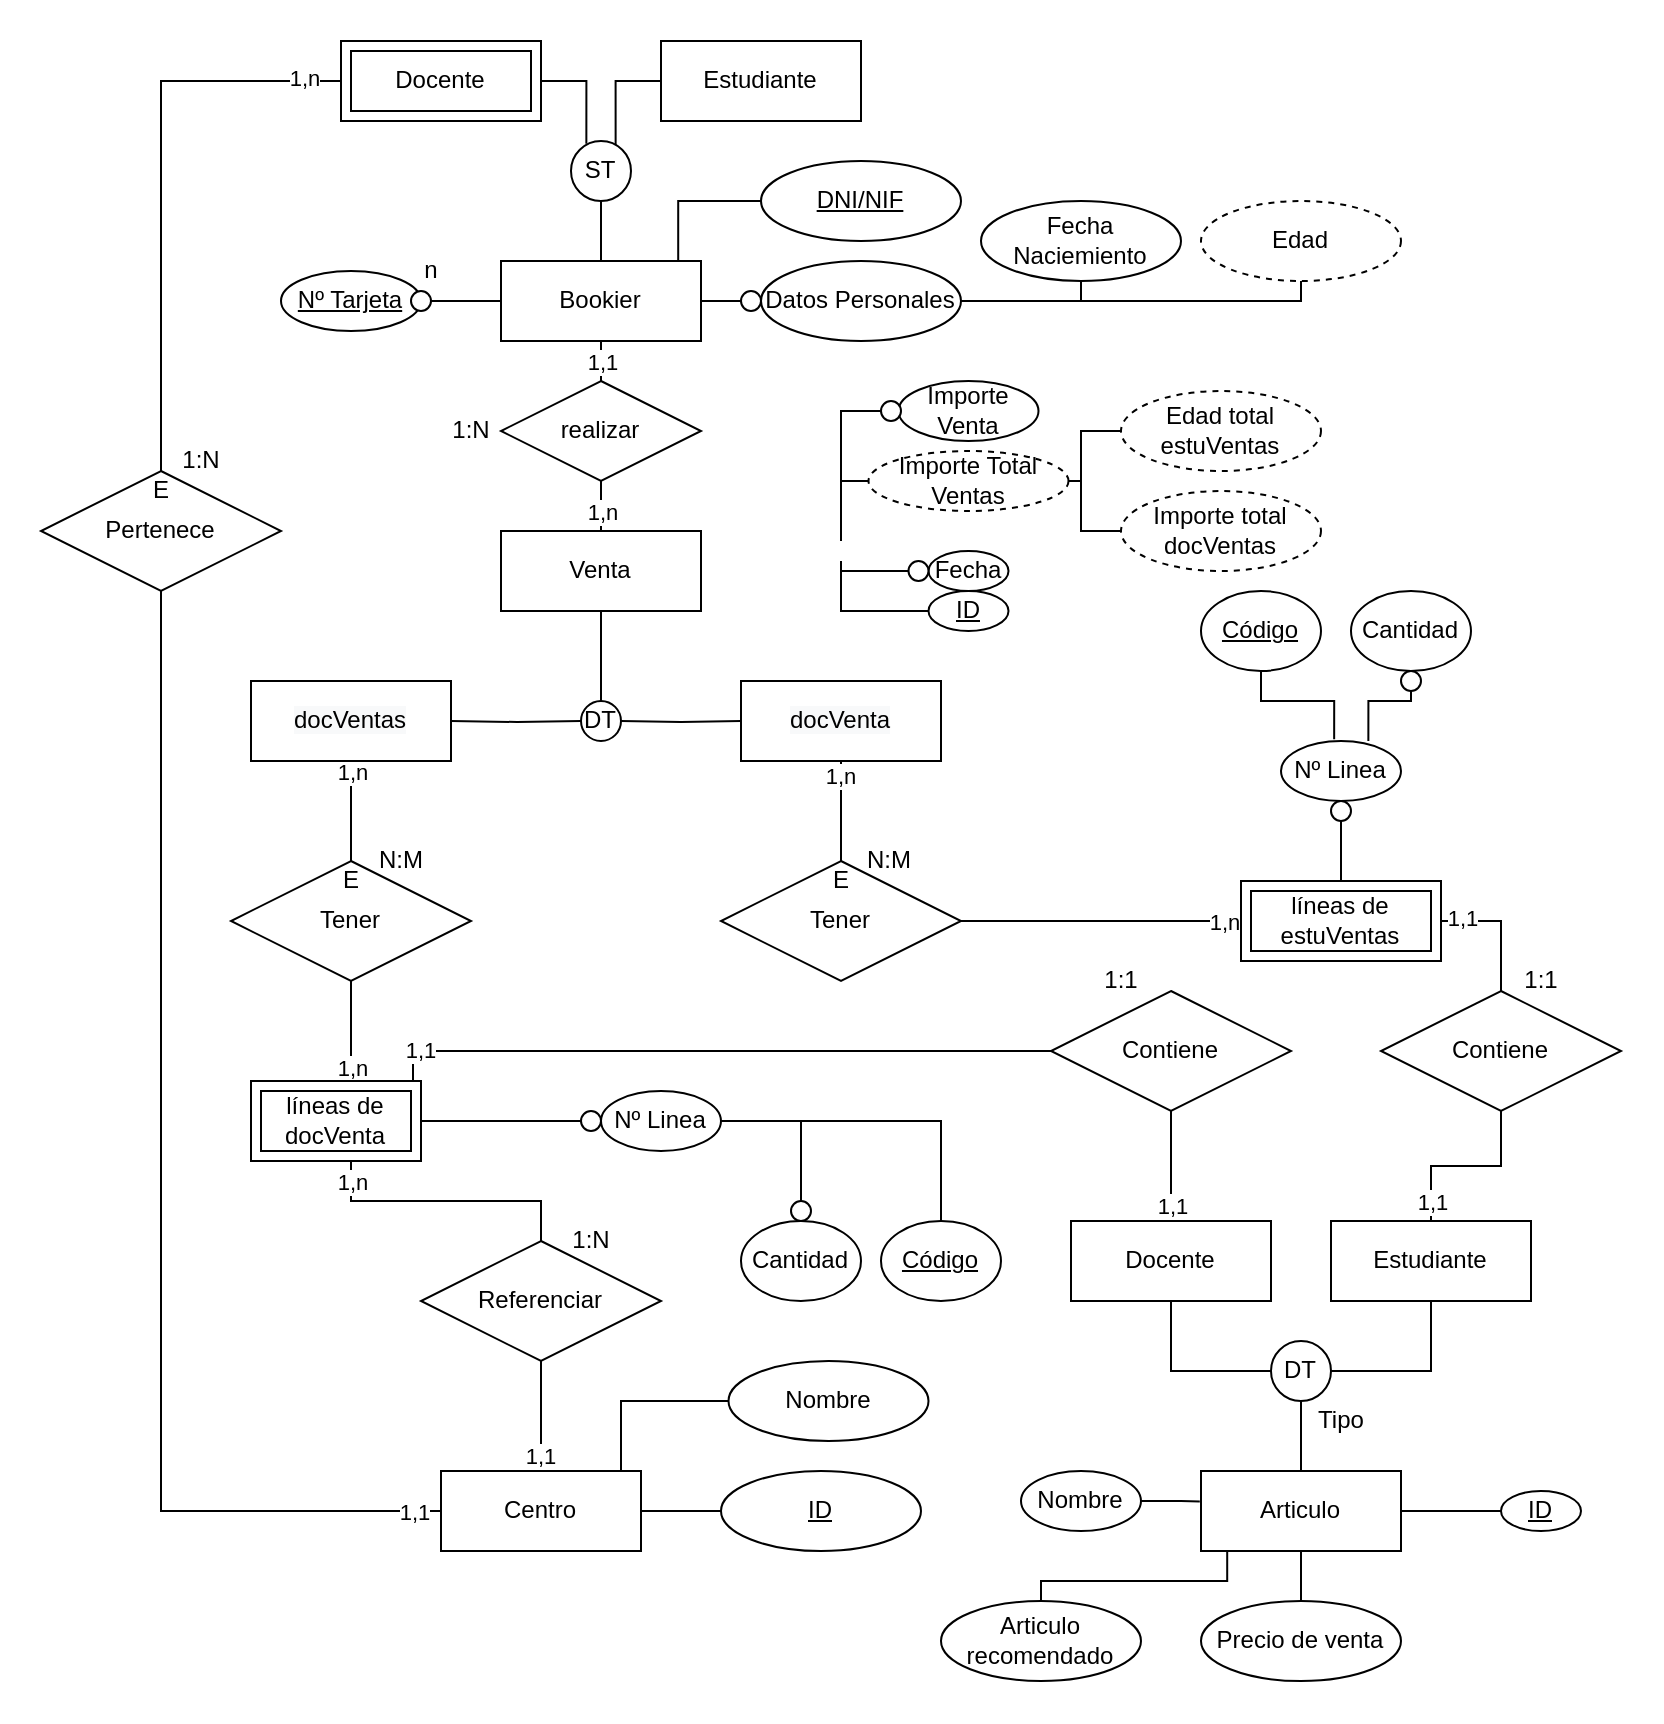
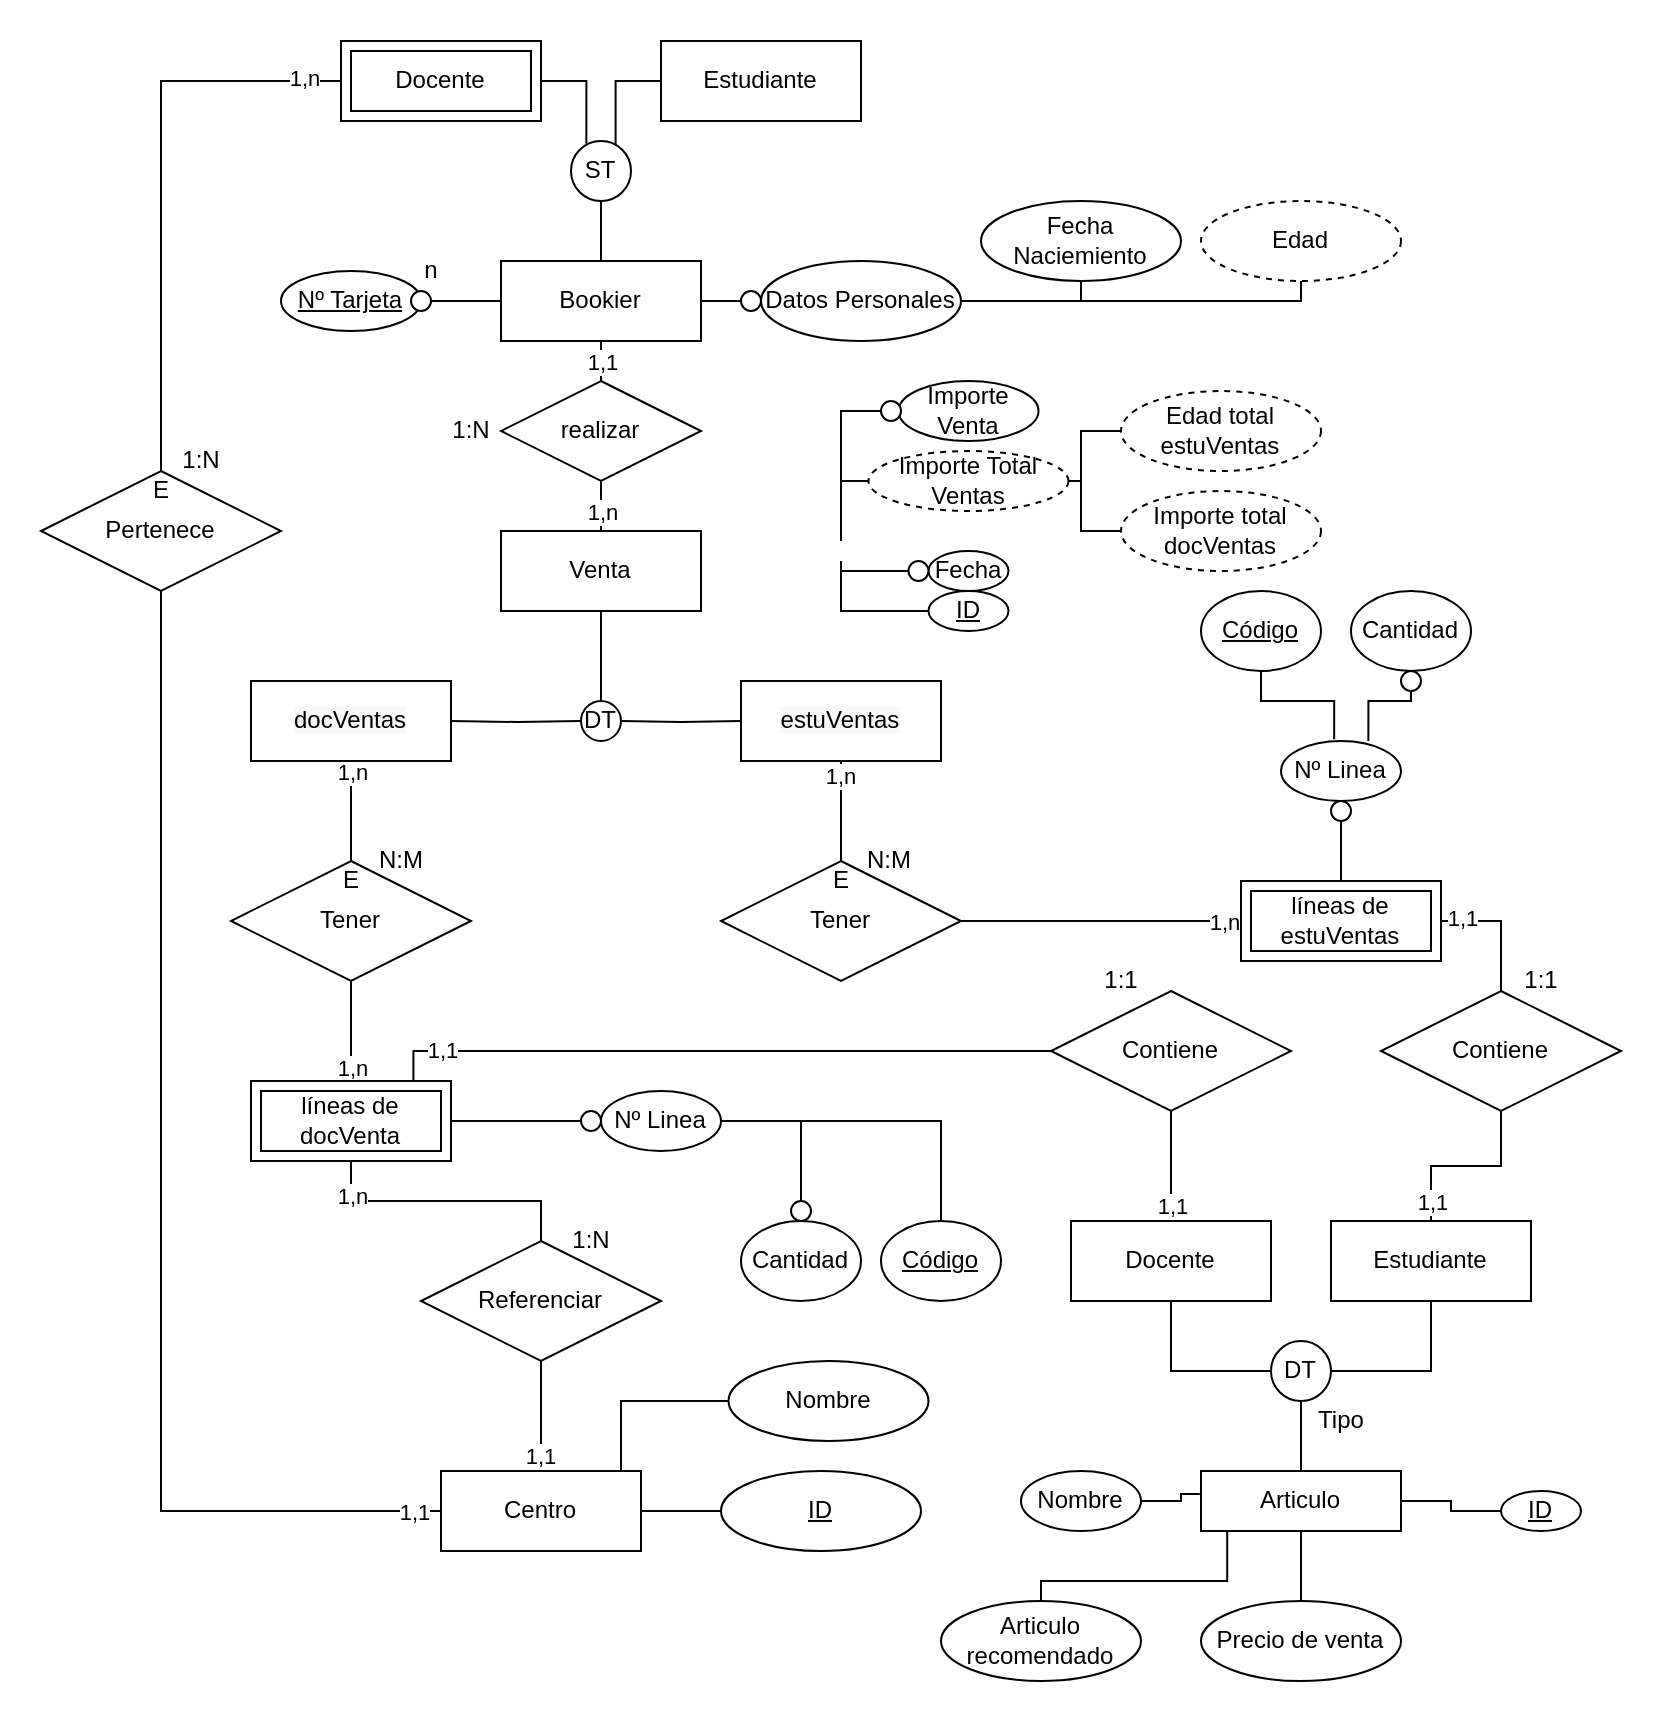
- <mxCell id="53" style="edgeStyle=orthogonalEdgeStyle;rounded=0;orthogonalLoop=1;jettySize=auto;html=1;entryX=0.886;entryY=0.012;entryDx=0;entryDy=0;entryPerimeter=0;endArrow=none;endFill=0;" parent="1" source="54" target="3" edge="1"><mxGeometry relative="1" as="geometry" /></mxCell>
- <mxCell id="54" value="DNI/NIF" style="ellipse;whiteSpace=wrap;html=1;align=center;fontStyle=4;" parent="1" vertex="1"><mxGeometry x="380" y="80" width="100" height="40" as="geometry" /></mxCell>
- <mxCell id="127" value="&#10;&#10;&lt;span style=&quot;color: rgb(0, 0, 0); font-family: helvetica; font-size: 12px; font-style: normal; font-weight: 400; letter-spacing: normal; text-align: center; text-indent: 0px; text-transform: none; word-spacing: 0px; background-color: rgb(248, 249, 250); display: inline; float: none;&quot;&gt;docVenta&lt;/span&gt;&#10;&#10;" style="whiteSpace=wrap;html=1;align=center;" vertex="1" parent="1"><mxGeometry x="370" y="340" width="100" height="40" as="geometry" /></mxCell>
+ <mxCell id="127" value="&#10;&#10;&lt;span style=&quot;color: rgb(0, 0, 0); font-family: helvetica; font-size: 12px; font-style: normal; font-weight: 400; letter-spacing: normal; text-align: center; text-indent: 0px; text-transform: none; word-spacing: 0px; background-color: rgb(248, 249, 250); display: inline; float: none;&quot;&gt;estuVentas&lt;/span&gt;&#10;&#10;" style="whiteSpace=wrap;html=1;align=center;" vertex="1" parent="1"><mxGeometry x="370" y="340" width="100" height="40" as="geometry" /></mxCell>
- <mxCell id="28" value="líneas de docVenta" style="shape=ext;margin=3;double=1;whiteSpace=wrap;html=1;align=center;" parent="1" vertex="1"><mxGeometry x="125" y="540" width="85" height="40" as="geometry" /></mxCell>
+ <mxCell id="28" value="líneas de docVenta" style="shape=ext;margin=3;double=1;whiteSpace=wrap;html=1;align=center;" parent="1" vertex="1"><mxGeometry x="125" y="540" width="100" height="40" as="geometry" /></mxCell>
- <mxCell id="95" value="Articulo" style="whiteSpace=wrap;html=1;align=center;" parent="1" vertex="1"><mxGeometry x="600" y="735" width="100" height="40" as="geometry" /></mxCell>
+ <mxCell id="95" value="Articulo" style="whiteSpace=wrap;html=1;align=center;" parent="1" vertex="1"><mxGeometry x="600" y="735" width="100" height="30" as="geometry" /></mxCell>
